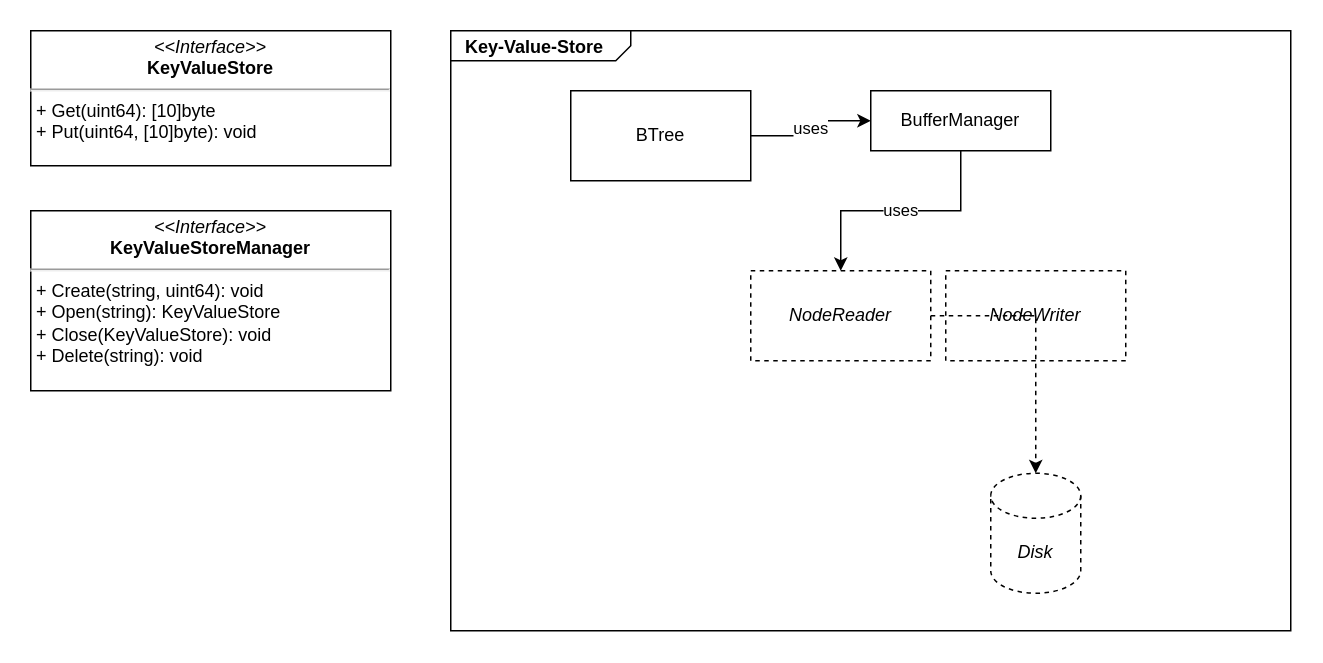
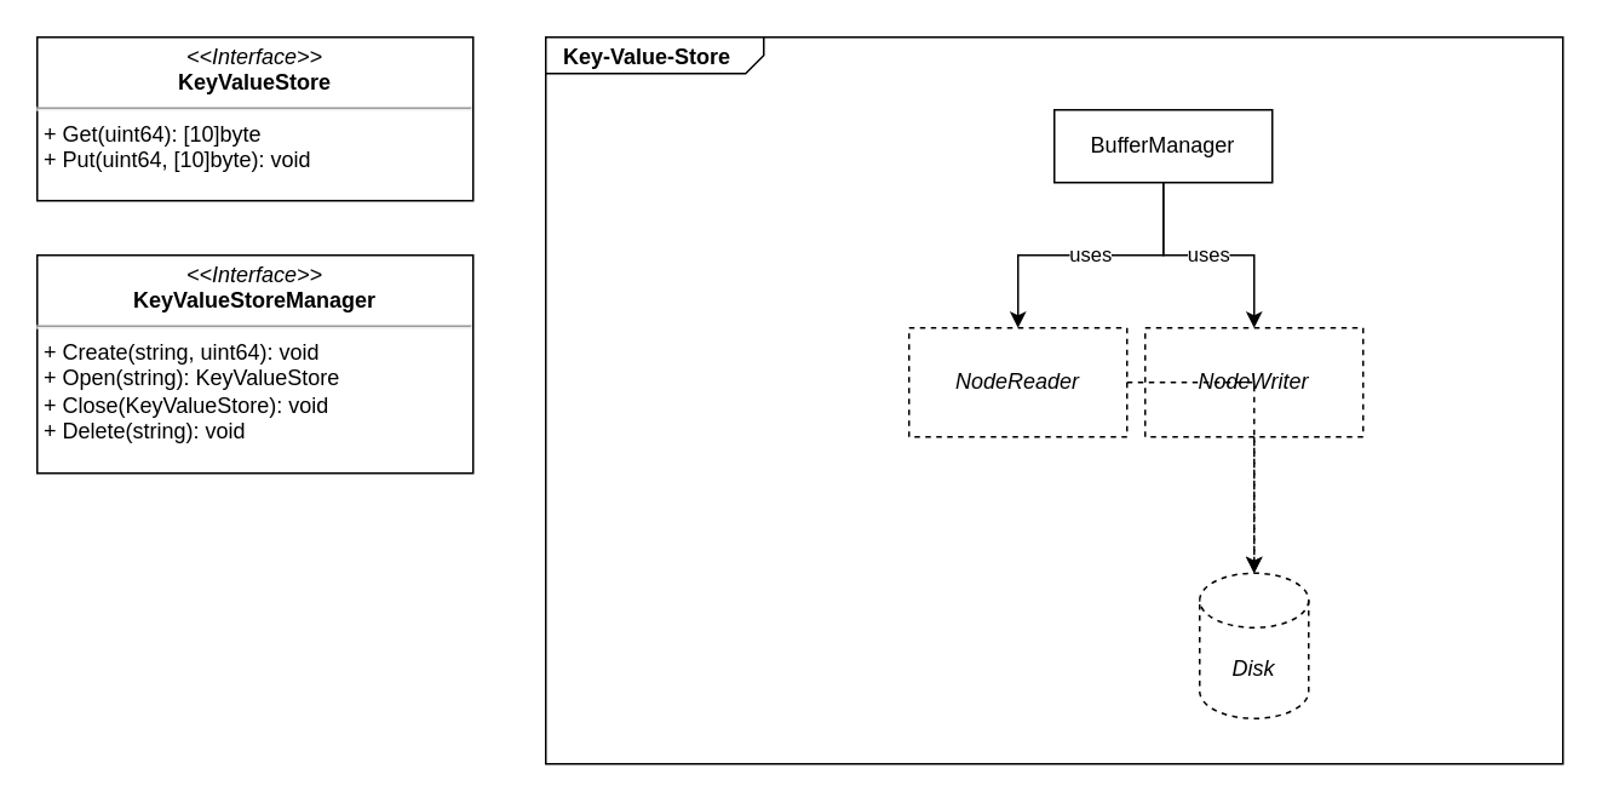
- <mxCell id="4" value="BTree" style="rounded=0;whiteSpace=wrap;html=1;fillColor=none;" parent="1" vertex="1"><mxGeometry x="380" y="60" width="120" height="60" as="geometry" /></mxCell>
- <mxCell id="3" value="uses" style="edgeStyle=orthogonalEdgeStyle;rounded=0;orthogonalLoop=1;jettySize=auto;html=1;endArrow=classic;endFill=1;" parent="1" source="4" target="7" edge="1"><mxGeometry relative="1" as="geometry" /></mxCell>
+ <mxCell id="6" value="uses" style="edgeStyle=orthogonalEdgeStyle;rounded=0;orthogonalLoop=1;jettySize=auto;html=1;endArrow=classic;endFill=1;" parent="1" source="7" target="11" edge="1"><mxGeometry relative="1" as="geometry" /></mxCell>
+ <mxCell id="10" style="edgeStyle=orthogonalEdgeStyle;rounded=0;orthogonalLoop=1;jettySize=auto;html=1;endArrow=classic;endFill=1;dashed=1;" parent="1" source="11" target="12" edge="1"><mxGeometry relative="1" as="geometry" /></mxCell>
